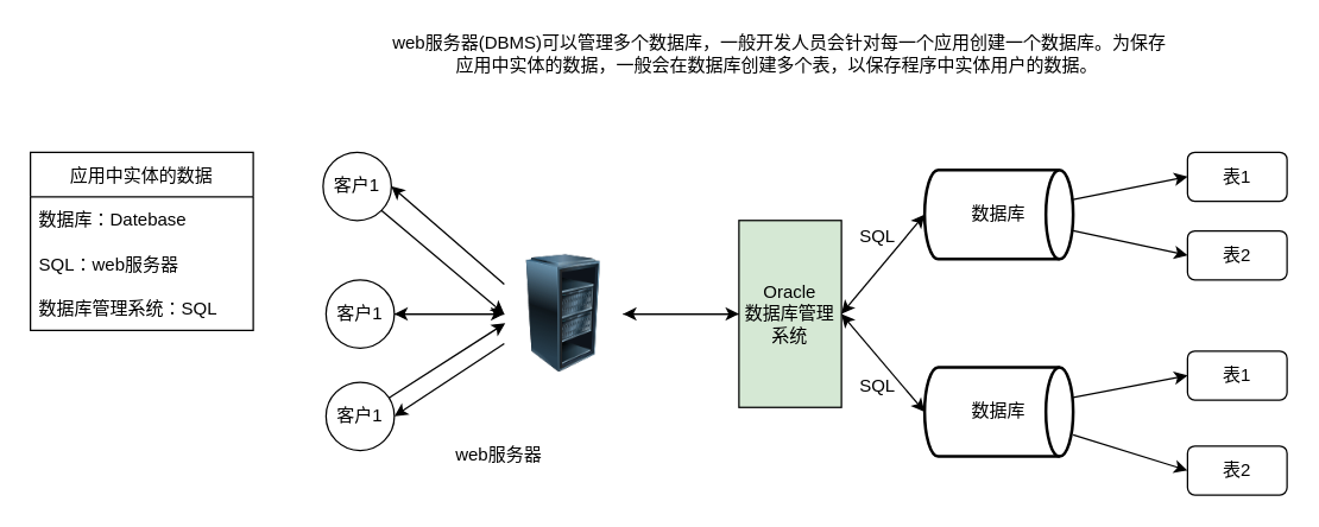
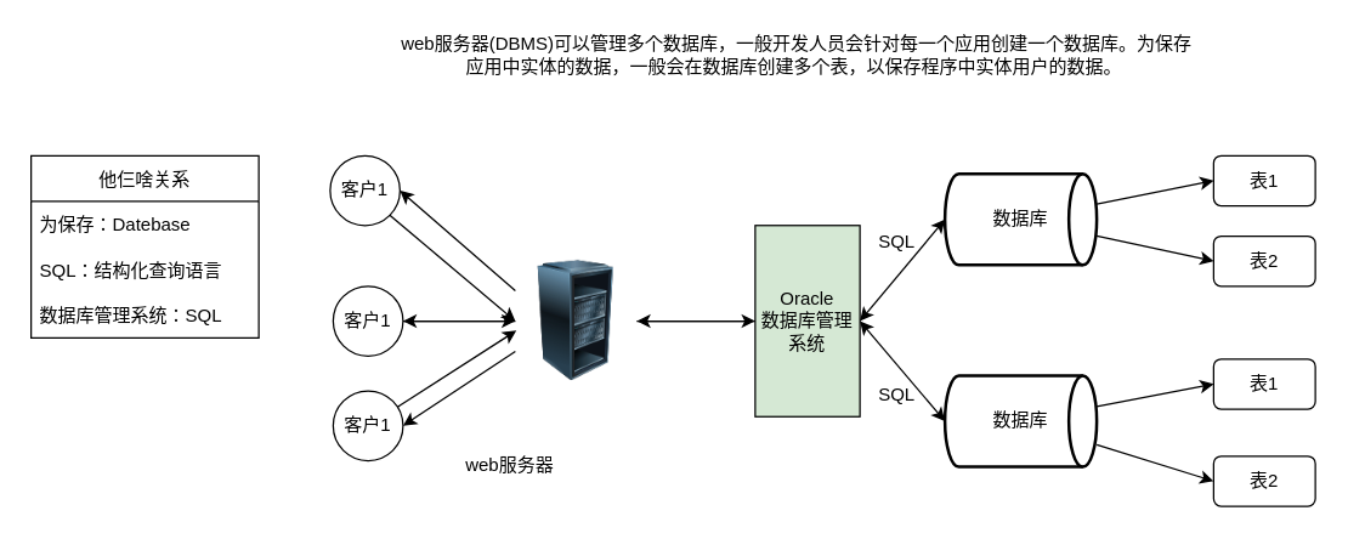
- <mxCell id="2" value="应用中实体的数据" style="swimlane;fontStyle=0;childLayout=stackLayout;horizontal=1;startSize=30;horizontalStack=0;resizeParent=1;resizeParentMax=0;resizeLast=0;collapsible=1;marginBottom=0;" parent="1" vertex="1"><mxGeometry x="20" y="102" width="150" height="120" as="geometry"><mxRectangle x="-1178" y="-43" width="76" height="29" as="alternateBounds" /></mxGeometry></mxCell>
+ <mxCell id="2" value="他仨啥关系" style="swimlane;fontStyle=0;childLayout=stackLayout;horizontal=1;startSize=30;horizontalStack=0;resizeParent=1;resizeParentMax=0;resizeLast=0;collapsible=1;marginBottom=0;" parent="1" vertex="1"><mxGeometry x="20" y="102" width="150" height="120" as="geometry"><mxRectangle x="-1178" y="-43" width="76" height="29" as="alternateBounds" /></mxGeometry></mxCell>
- <mxCell id="3" value="数据库：Datebase" style="text;strokeColor=none;fillColor=none;align=left;verticalAlign=middle;spacingLeft=4;spacingRight=4;overflow=hidden;points=[[0,0.5],[1,0.5]];portConstraint=eastwest;rotatable=0;" parent="2" vertex="1"><mxGeometry y="30" width="150" height="30" as="geometry" /></mxCell>
+ <mxCell id="3" value="为保存：Datebase" style="text;strokeColor=none;fillColor=none;align=left;verticalAlign=middle;spacingLeft=4;spacingRight=4;overflow=hidden;points=[[0,0.5],[1,0.5]];portConstraint=eastwest;rotatable=0;" parent="2" vertex="1"><mxGeometry y="30" width="150" height="30" as="geometry" /></mxCell>
- <mxCell id="4" value="SQL：web服务器" style="text;strokeColor=none;fillColor=none;align=left;verticalAlign=middle;spacingLeft=4;spacingRight=4;overflow=hidden;points=[[0,0.5],[1,0.5]];portConstraint=eastwest;rotatable=0;" parent="2" vertex="1"><mxGeometry y="60" width="150" height="30" as="geometry" /></mxCell>
+ <mxCell id="4" value="SQL：结构化查询语言" style="text;strokeColor=none;fillColor=none;align=left;verticalAlign=middle;spacingLeft=4;spacingRight=4;overflow=hidden;points=[[0,0.5],[1,0.5]];portConstraint=eastwest;rotatable=0;" parent="2" vertex="1"><mxGeometry y="60" width="150" height="30" as="geometry" /></mxCell>
